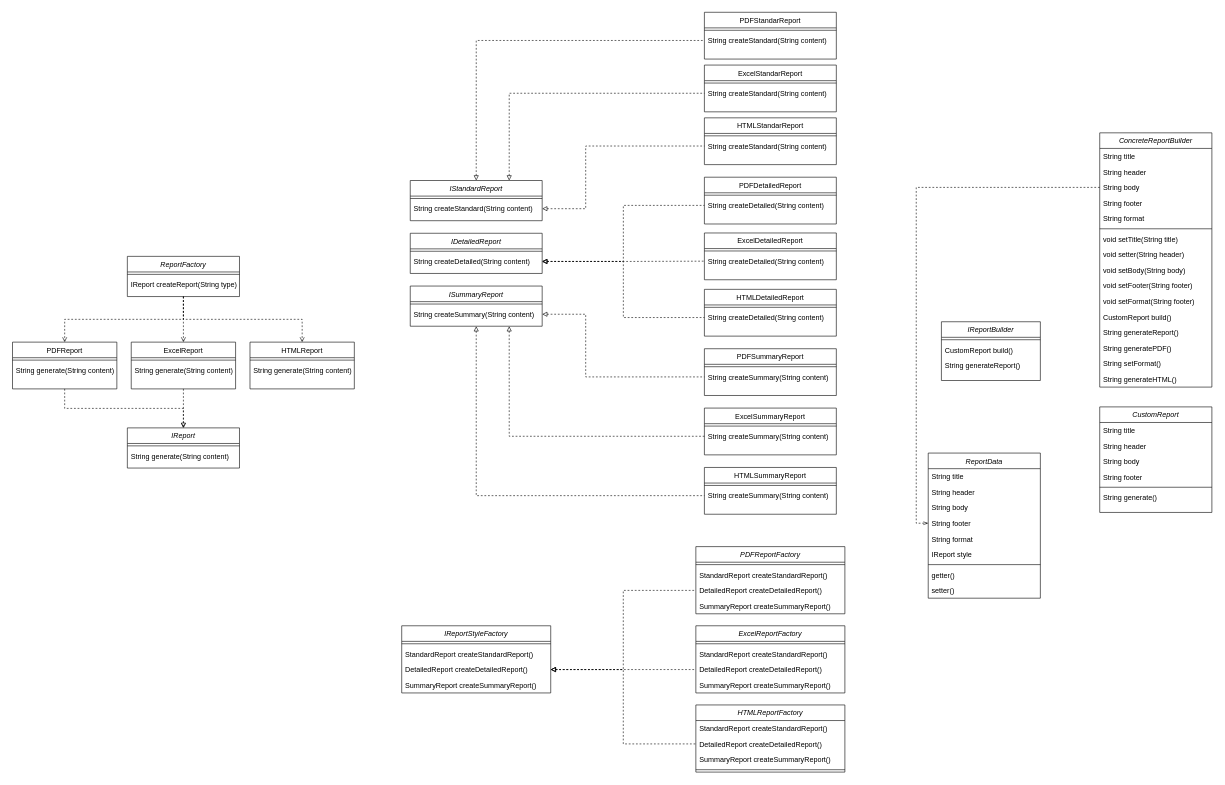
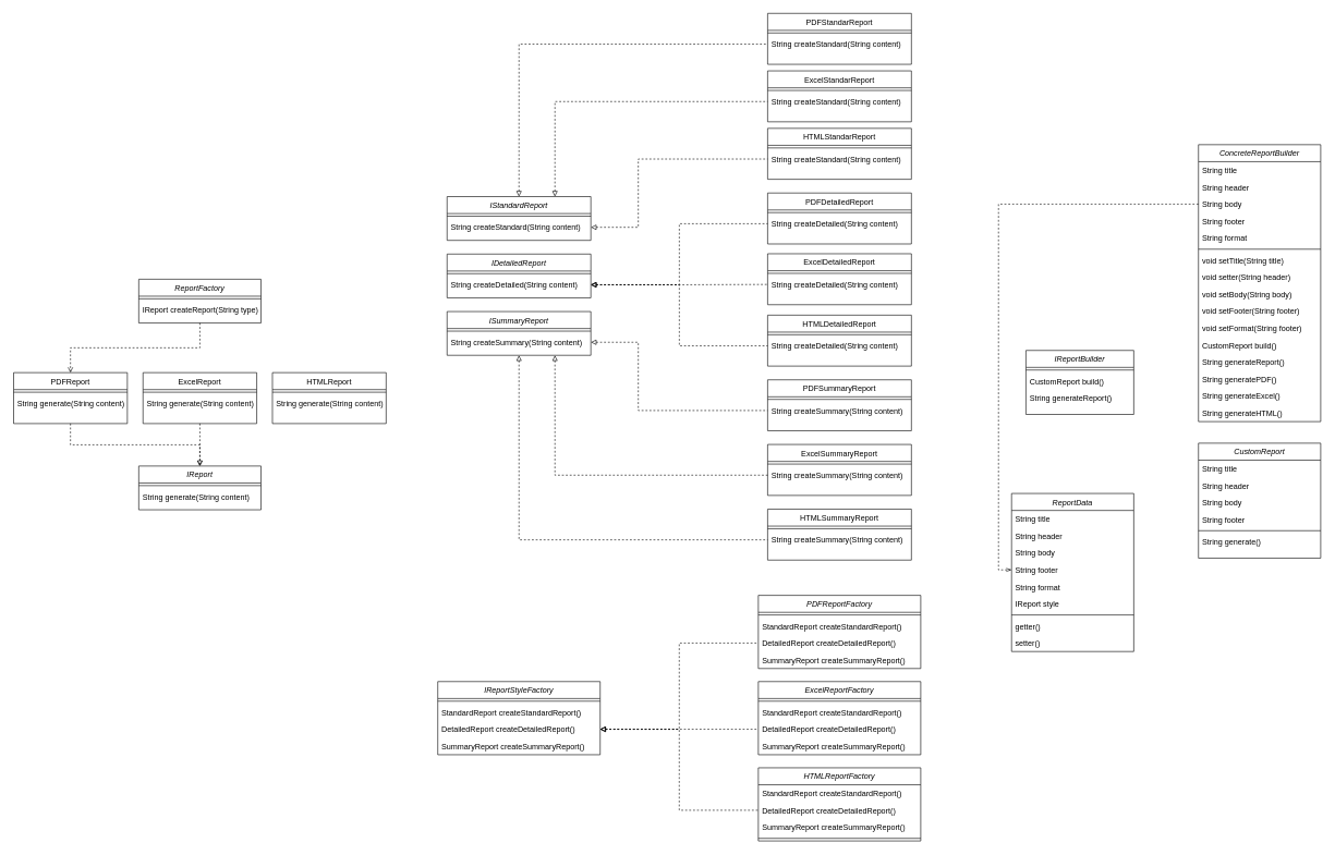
- <mxCell id="18" style="edgeStyle=orthogonalEdgeStyle;rounded=0;orthogonalLoop=1;jettySize=auto;html=1;exitX=0.5;exitY=1;exitDx=0;exitDy=0;dashed=1;endArrow=open;endFill=0;" edge="1" parent="1" source="19" target="13"><mxGeometry relative="1" as="geometry" /></mxCell>
- <mxCell id="17" style="edgeStyle=orthogonalEdgeStyle;rounded=0;orthogonalLoop=1;jettySize=auto;html=1;exitX=0.5;exitY=1;exitDx=0;exitDy=0;entryX=0.5;entryY=0;entryDx=0;entryDy=0;dashed=1;endArrow=open;endFill=0;" edge="1" parent="1" source="19" target="10"><mxGeometry relative="1" as="geometry" /></mxCell>
- <mxCell id="109" value="String setFormat()" style="text;align=left;verticalAlign=top;spacingLeft=4;spacingRight=4;overflow=hidden;rotatable=0;points=[[0,0.5],[1,0.5]];portConstraint=eastwest;" vertex="1" parent="94"><mxGeometry y="372" width="187" height="26" as="geometry" /></mxCell>
+ <mxCell id="109" value="String generateExcel()" style="text;align=left;verticalAlign=top;spacingLeft=4;spacingRight=4;overflow=hidden;rotatable=0;points=[[0,0.5],[1,0.5]];portConstraint=eastwest;" vertex="1" parent="94"><mxGeometry y="372" width="187" height="26" as="geometry" /></mxCell>
